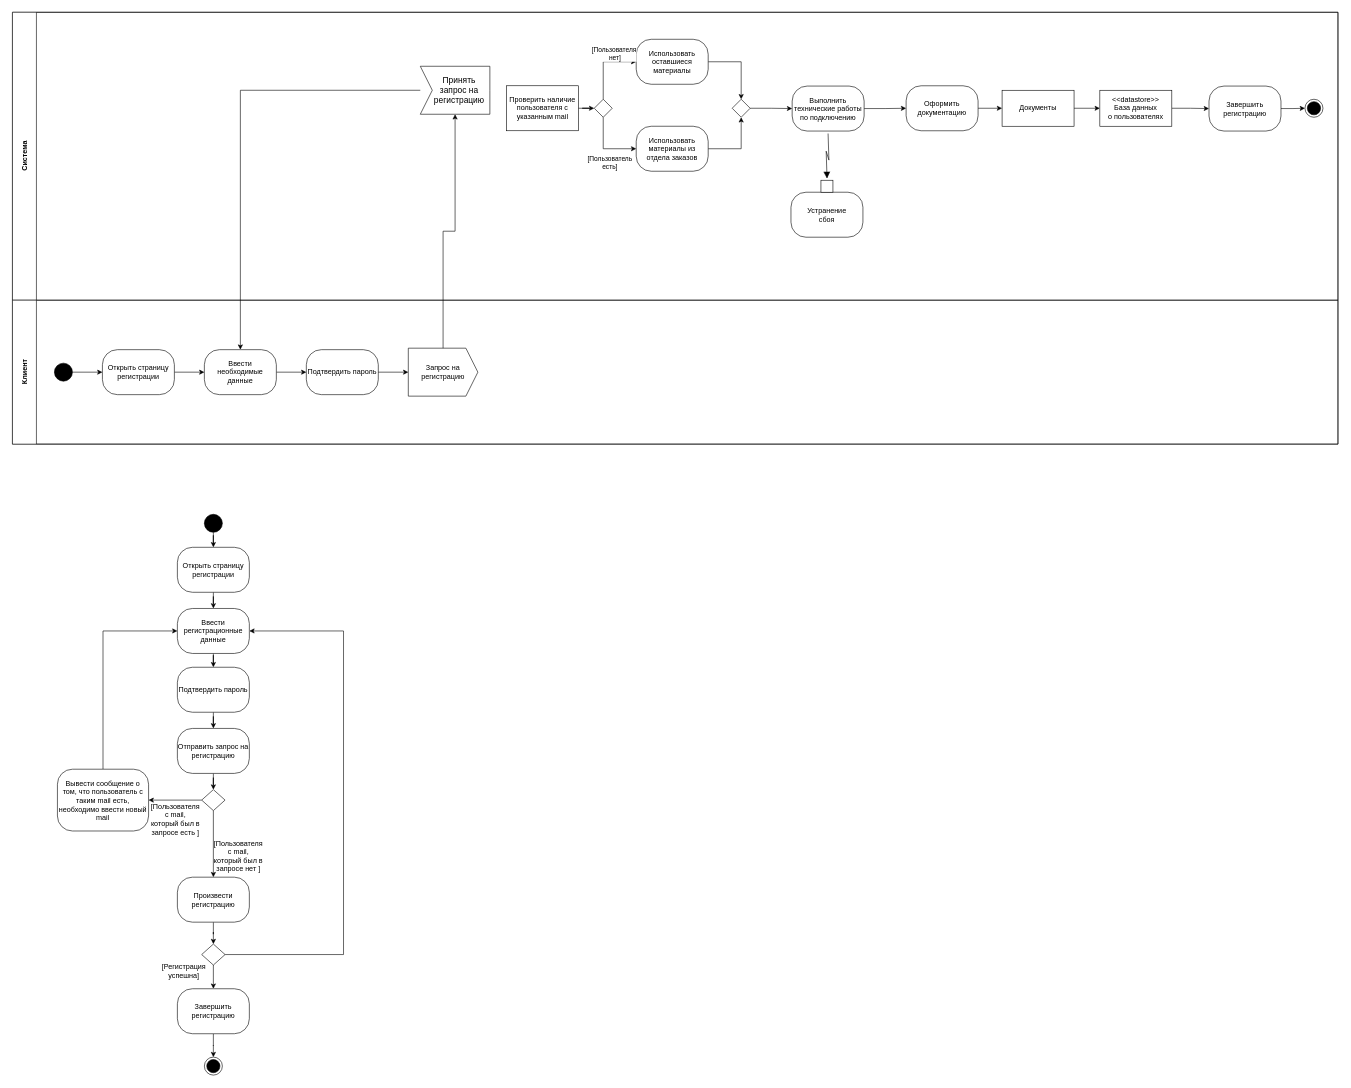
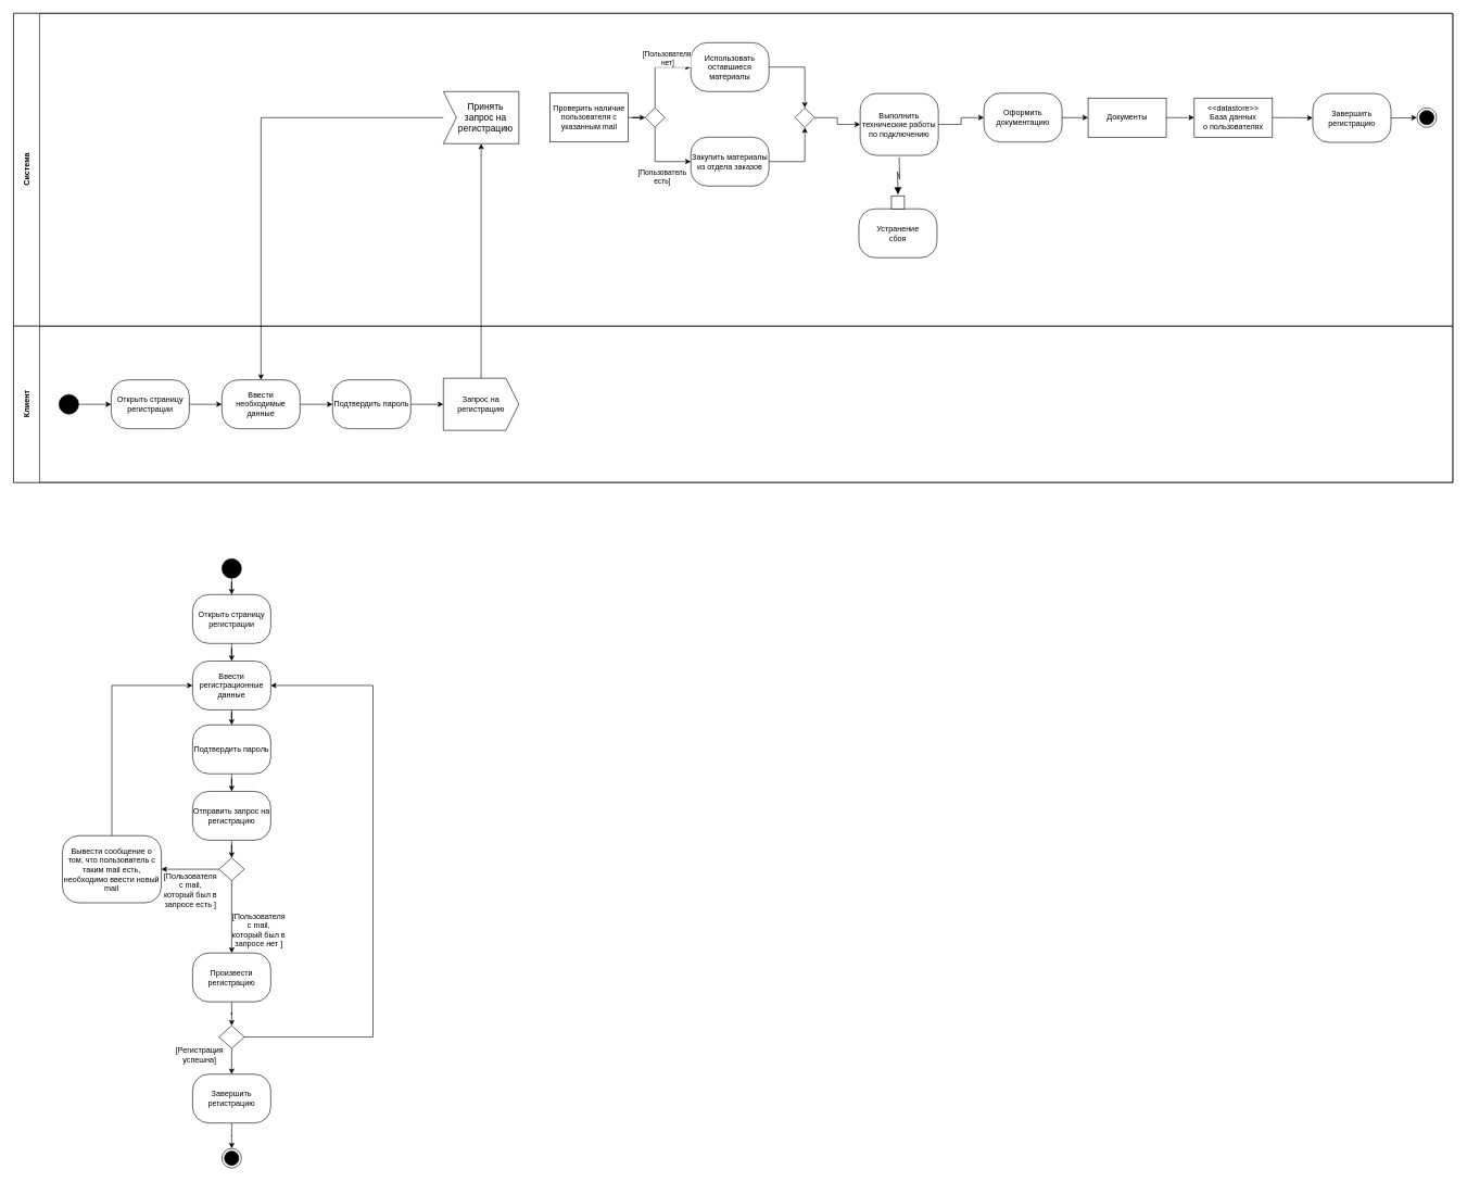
- <mxCell id="5" value="Принять запрос на регистрацию" style="html=1;shape=mxgraph.infographic.ribbonSimple;notch1=20;notch2=0;align=center;verticalAlign=middle;fontSize=14;fontStyle=0;fillColor=#FFFFFF;flipH=0;spacingRight=0;spacingLeft=14;whiteSpace=wrap;" parent="3" vertex="1"><mxGeometry x="680" y="90" width="116" height="80" as="geometry" /></mxCell>
+ <mxCell id="5" value="Принять запрос на регистрацию" style="html=1;shape=mxgraph.infographic.ribbonSimple;notch1=20;notch2=0;align=center;verticalAlign=middle;fontSize=14;fontStyle=0;fillColor=#FFFFFF;flipH=0;spacingRight=0;spacingLeft=14;whiteSpace=wrap;" parent="3" vertex="1"><mxGeometry x="660" y="120" width="116" height="80" as="geometry" /></mxCell>
- <mxCell id="34" value="Выполнить технические работы по подключению" style="html=1;align=center;verticalAlign=middle;rounded=1;absoluteArcSize=1;arcSize=50;dashed=0;spacingTop=0;spacingRight=0;whiteSpace=wrap;" parent="3" vertex="1"><mxGeometry x="1300" y="123" width="120" height="75" as="geometry" /></mxCell>
+ <mxCell id="34" value="Выполнить технические работы по подключению" style="html=1;align=center;verticalAlign=middle;rounded=1;absoluteArcSize=1;arcSize=50;dashed=0;spacingTop=0;spacingRight=0;whiteSpace=wrap;" parent="3" vertex="1"><mxGeometry x="1300" y="123" width="120" height="95" as="geometry" /></mxCell>
- <mxCell id="30" value="&lt;div style=&quot;&quot;&gt;&lt;font style=&quot;font-size: 12px;&quot;&gt;Использовать материалы из отдела заказов&lt;/font&gt;&lt;/div&gt;" style="html=1;align=center;verticalAlign=middle;rounded=1;absoluteArcSize=1;arcSize=50;dashed=0;spacingTop=0;spacingRight=0;whiteSpace=wrap;" parent="3" vertex="1"><mxGeometry x="1040" y="190" width="120" height="75" as="geometry" /></mxCell>
+ <mxCell id="30" value="&lt;div style=&quot;&quot;&gt;&lt;font style=&quot;font-size: 12px;&quot;&gt;Закупить материалы из отдела заказов&lt;/font&gt;&lt;/div&gt;" style="html=1;align=center;verticalAlign=middle;rounded=1;absoluteArcSize=1;arcSize=50;dashed=0;spacingTop=0;spacingRight=0;whiteSpace=wrap;" parent="3" vertex="1"><mxGeometry x="1040" y="190" width="120" height="75" as="geometry" /></mxCell>
